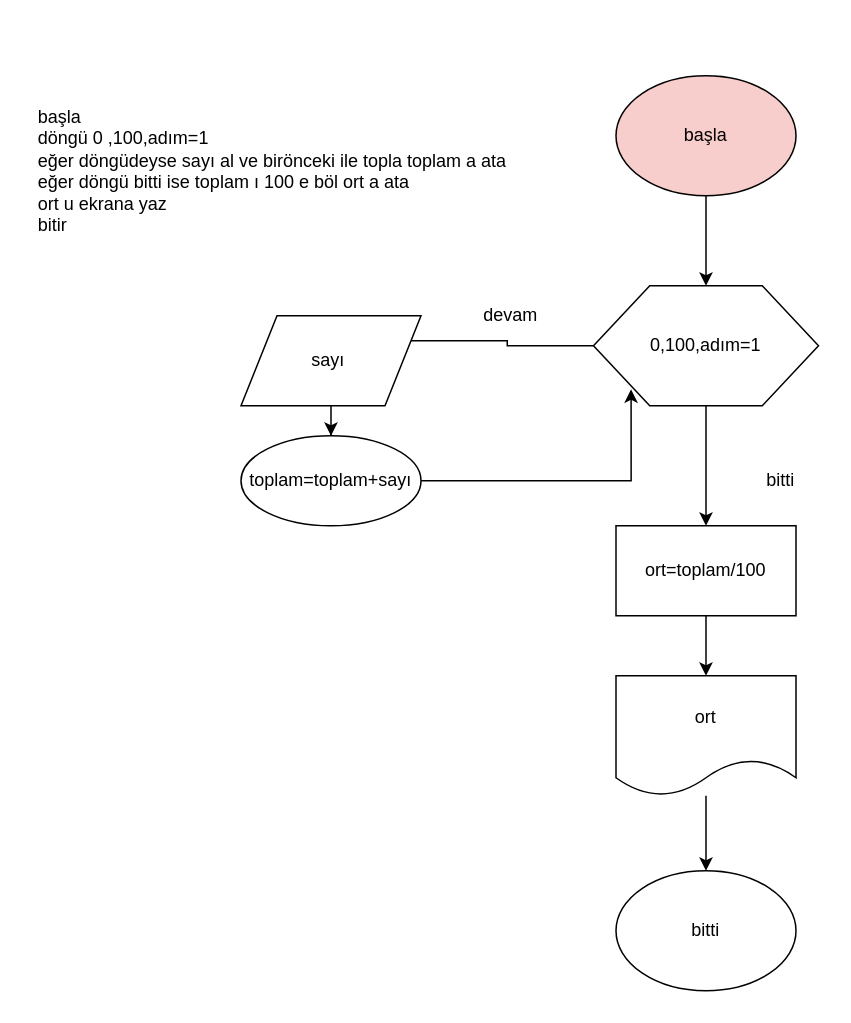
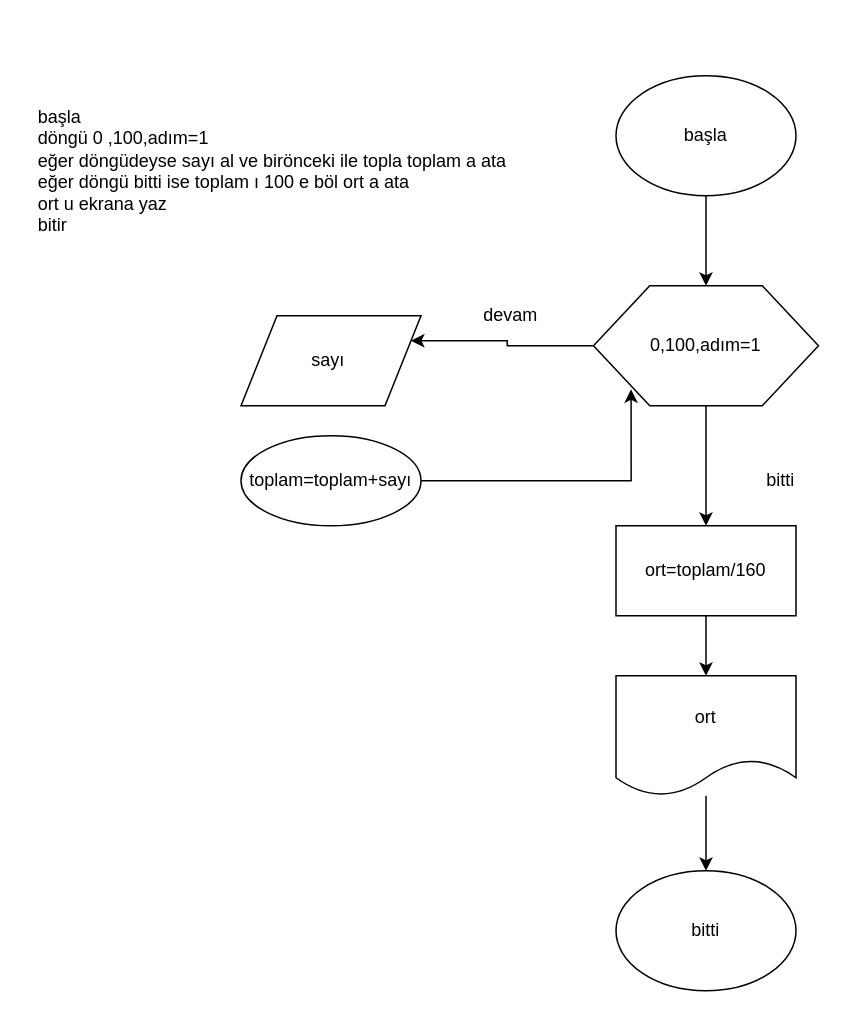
- <mxCell id="4" value="başla" style="ellipse;whiteSpace=wrap;html=1;fillColor=#f8cecc;" vertex="1" parent="1"><mxGeometry x="410" y="50" width="120" height="80" as="geometry" /></mxCell>
+ <mxCell id="4" value="başla" style="ellipse;whiteSpace=wrap;html=1;" vertex="1" parent="1"><mxGeometry x="410" y="50" width="120" height="80" as="geometry" /></mxCell>
- <mxCell id="5" style="edgeStyle=orthogonalEdgeStyle;rounded=0;orthogonalLoop=1;jettySize=auto;html=1;entryX=1;entryY=0.25;entryDx=0;entryDy=0;endArrow=none;" edge="1" parent="1" source="7" target="11"><mxGeometry relative="1" as="geometry"><mxPoint x="300" y="230" as="targetPoint" /></mxGeometry></mxCell>
+ <mxCell id="5" style="edgeStyle=orthogonalEdgeStyle;rounded=0;orthogonalLoop=1;jettySize=auto;html=1;entryX=1;entryY=0.25;entryDx=0;entryDy=0;" edge="1" parent="1" source="7" target="11"><mxGeometry relative="1" as="geometry"><mxPoint x="300" y="230" as="targetPoint" /></mxGeometry></mxCell>
- <mxCell id="10" style="edgeStyle=orthogonalEdgeStyle;rounded=0;orthogonalLoop=1;jettySize=auto;html=1;" edge="1" parent="1" source="11" target="13"><mxGeometry relative="1" as="geometry" /></mxCell>
- <mxCell id="15" value="ort=toplam/100" style="rounded=0;whiteSpace=wrap;html=1;" vertex="1" parent="1"><mxGeometry x="410" y="350" width="120" height="60" as="geometry" /></mxCell>
+ <mxCell id="15" value="ort=toplam/160" style="rounded=0;whiteSpace=wrap;html=1;" vertex="1" parent="1"><mxGeometry x="410" y="350" width="120" height="60" as="geometry" /></mxCell>
